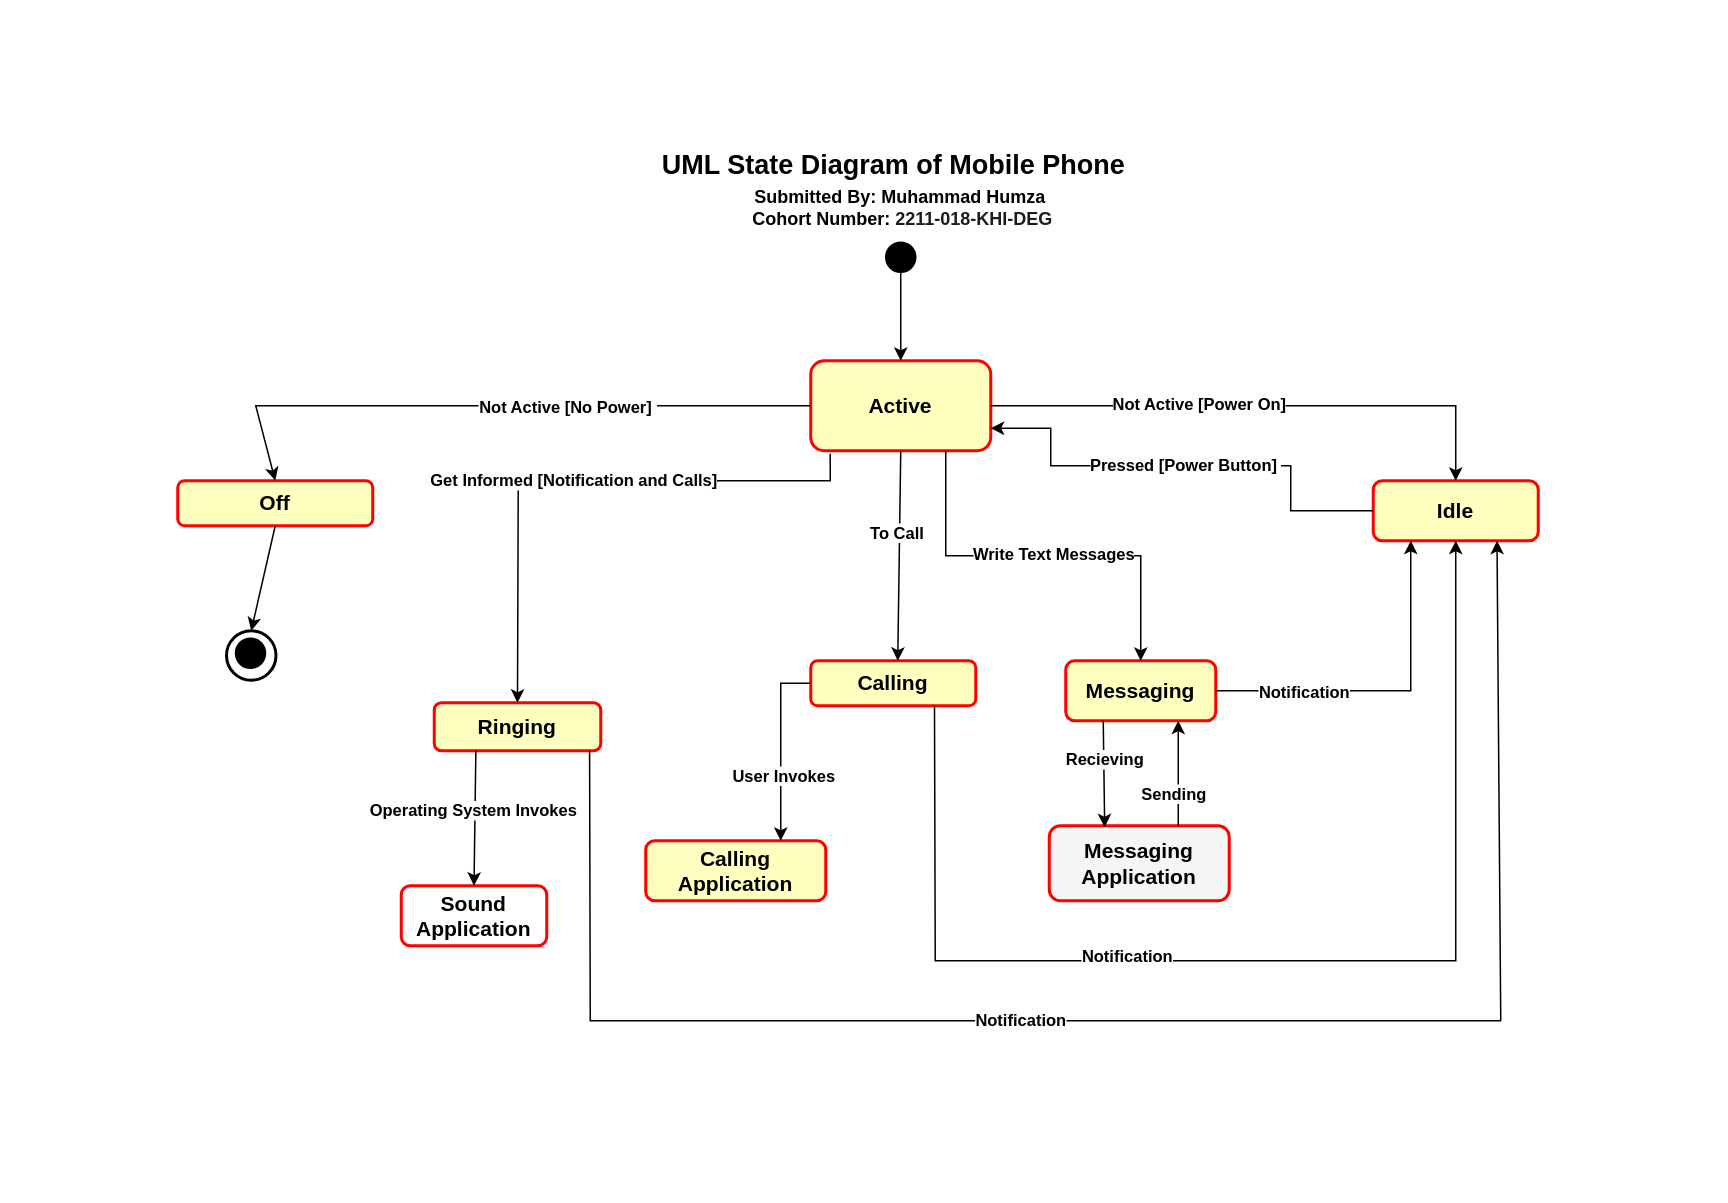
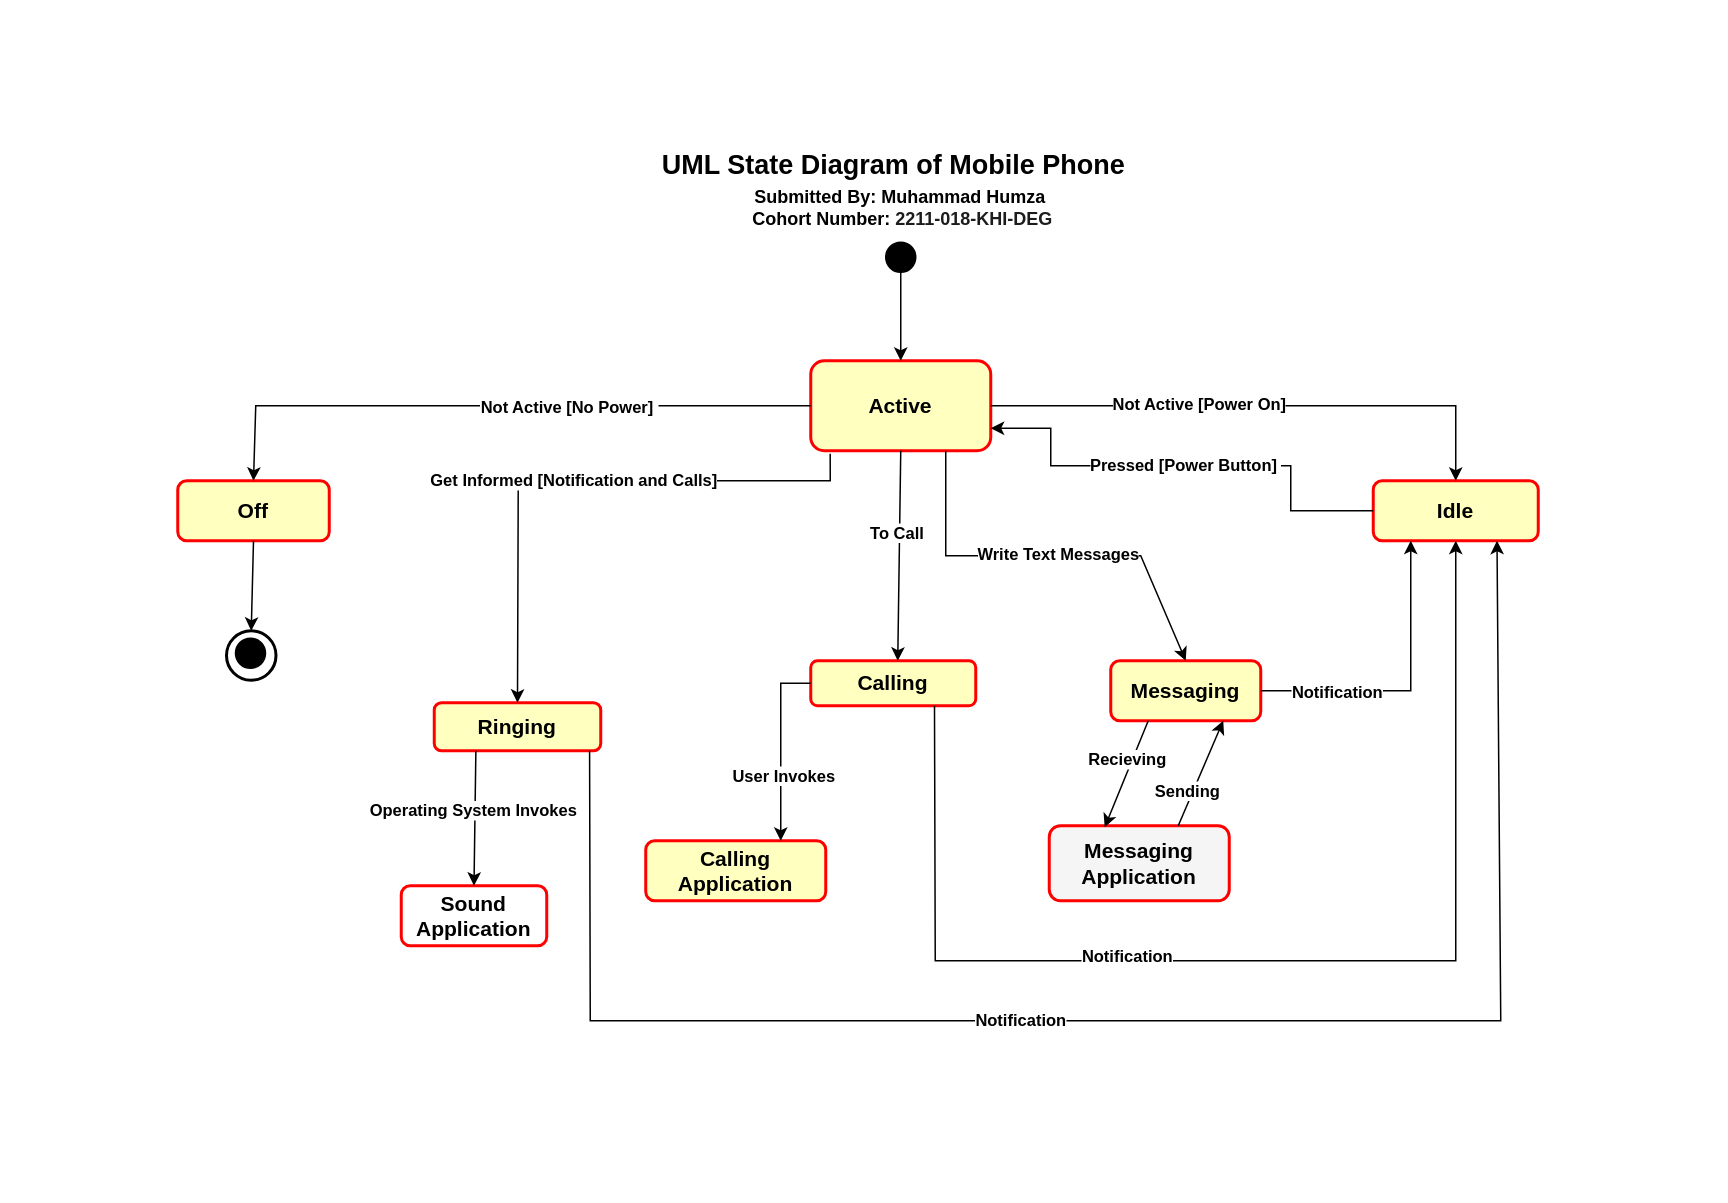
- <mxCell id="3" value="&lt;h3&gt;Off&lt;/h3&gt;" style="rounded=1;whiteSpace=wrap;html=1;fillStyle=solid;strokeColor=#FF0000;fillColor=#FFFFC0;strokeWidth=2;" vertex="1" parent="1"><mxGeometry x="118" y="320" width="130" height="30" as="geometry" /></mxCell>
+ <mxCell id="3" value="&lt;h3&gt;Off&lt;/h3&gt;" style="rounded=1;whiteSpace=wrap;html=1;fillStyle=solid;strokeColor=#FF0000;fillColor=#FFFFC0;strokeWidth=2;" vertex="1" parent="1"><mxGeometry x="118" y="320" width="101" height="40" as="geometry" /></mxCell>
- <mxCell id="8" value="&lt;h3&gt;&lt;b&gt;Messaging&lt;/b&gt;&lt;/h3&gt;" style="rounded=1;whiteSpace=wrap;html=1;fillStyle=solid;strokeColor=#FF0000;fillColor=#FFFFC0;strokeWidth=2;sketch=0;shadow=0;glass=0;" vertex="1" parent="1"><mxGeometry x="710" y="440" width="100" height="40" as="geometry" /></mxCell>
+ <mxCell id="8" value="&lt;h3&gt;&lt;b&gt;Messaging&lt;/b&gt;&lt;/h3&gt;" style="rounded=1;whiteSpace=wrap;html=1;fillStyle=solid;strokeColor=#FF0000;fillColor=#FFFFC0;strokeWidth=2;sketch=0;shadow=0;glass=0;" vertex="1" parent="1"><mxGeometry x="740" y="440" width="100" height="40" as="geometry" /></mxCell>
